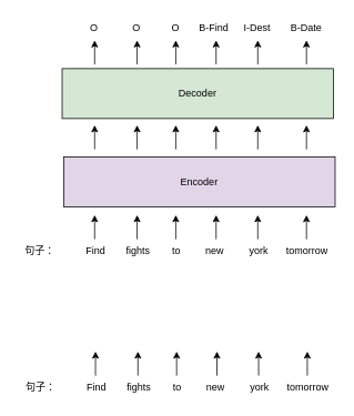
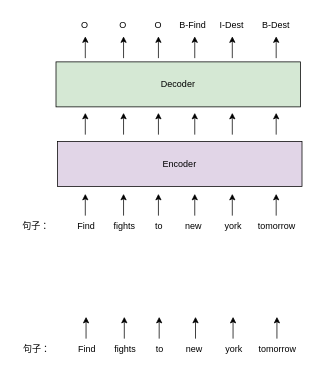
- <mxCell id="34" value="B-Date" style="text;html=1;align=center;verticalAlign=middle;resizable=0;points=[];autosize=1;strokeColor=none;fillColor=none;" vertex="1" parent="1"><mxGeometry x="339" y="20" width="55" height="26" as="geometry" /></mxCell>
+ <mxCell id="34" value="B-Dest" style="text;html=1;align=center;verticalAlign=middle;resizable=0;points=[];autosize=1;strokeColor=none;fillColor=none;" vertex="1" parent="1"><mxGeometry x="339" y="20" width="55" height="26" as="geometry" /></mxCell>
